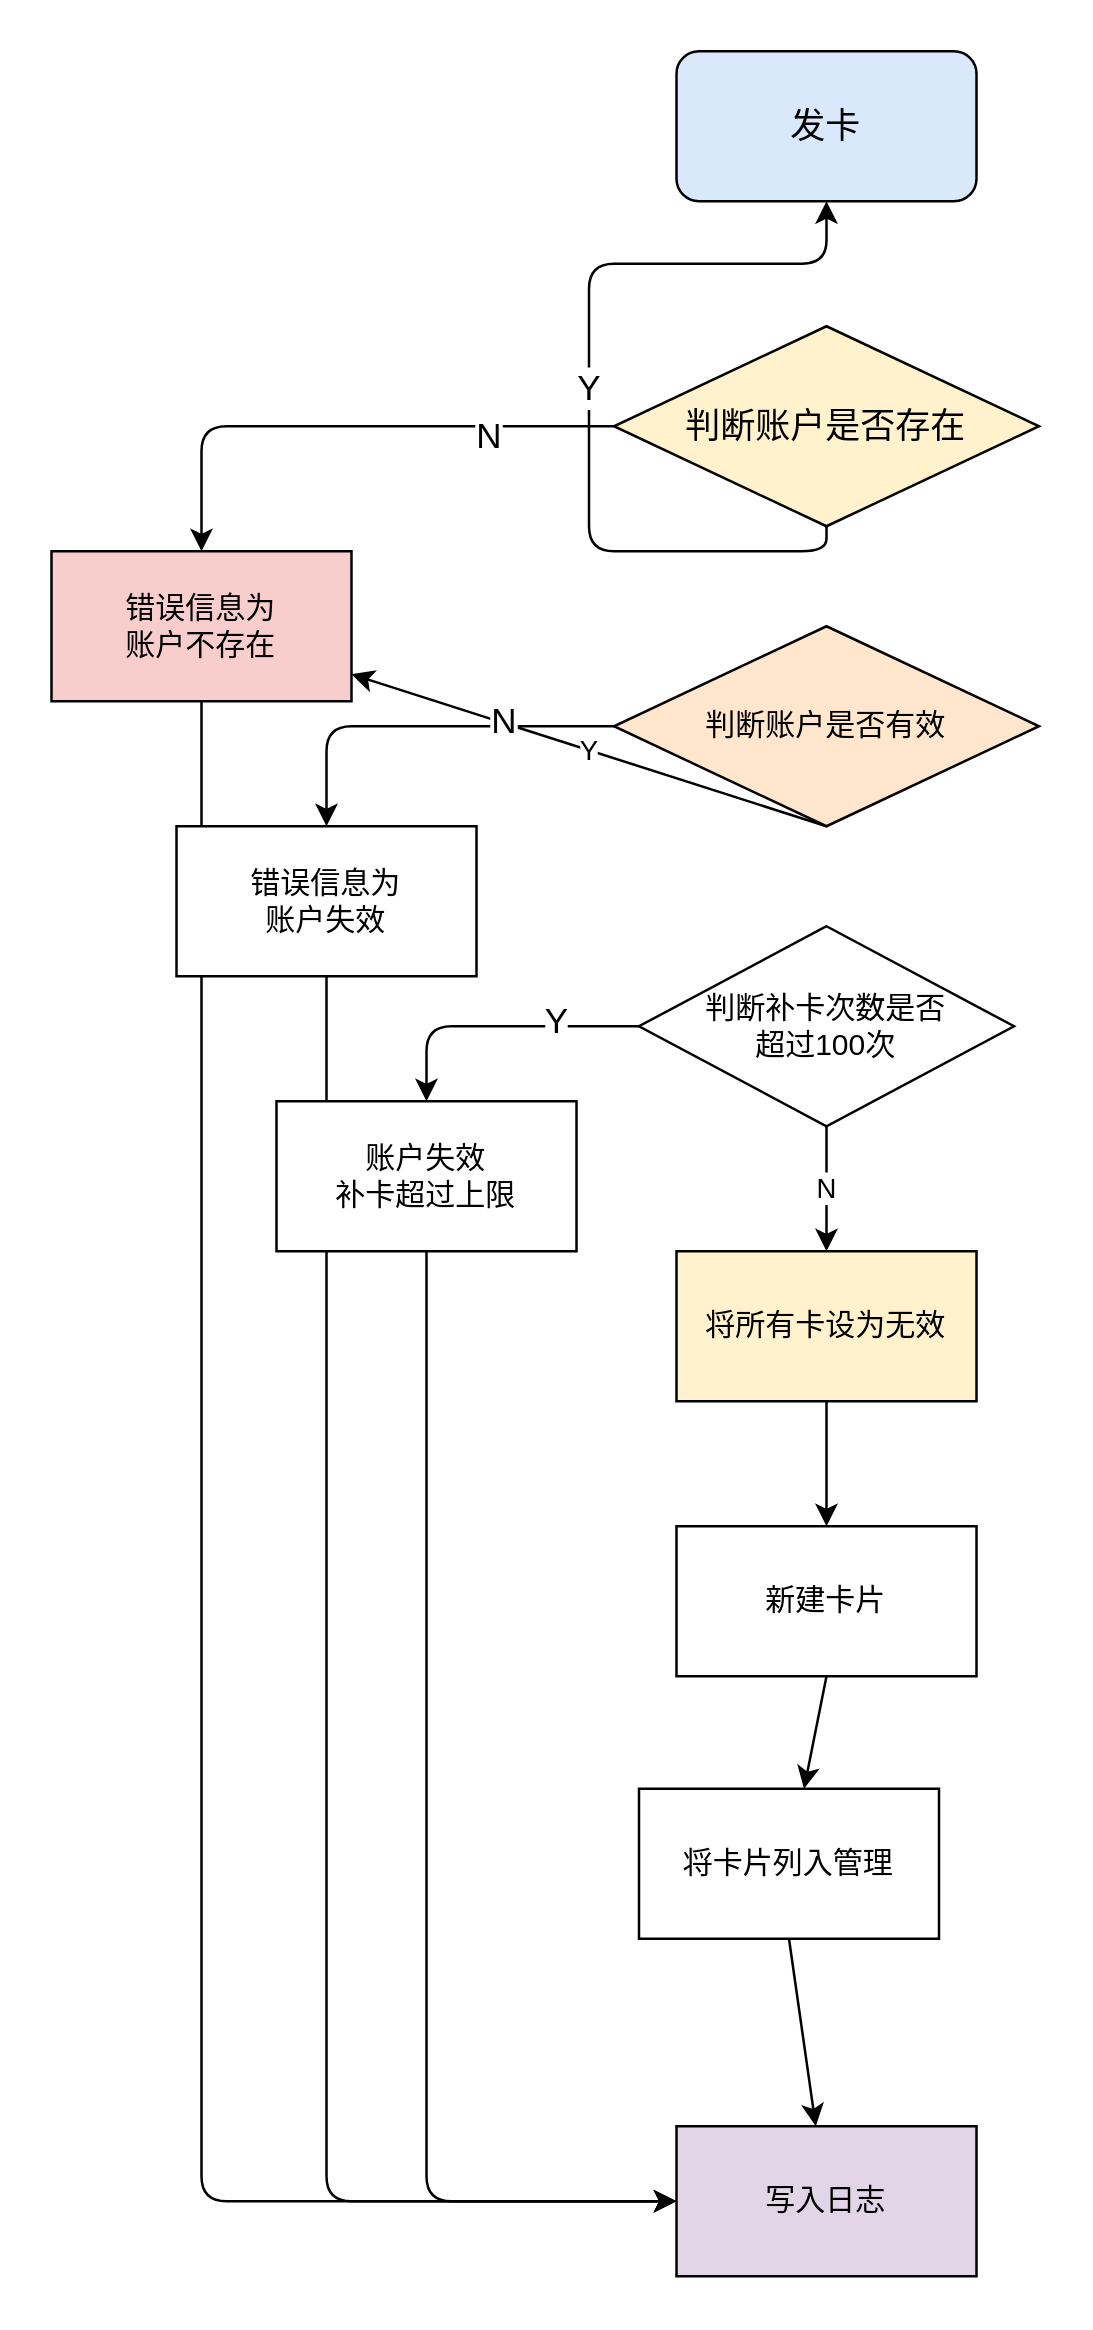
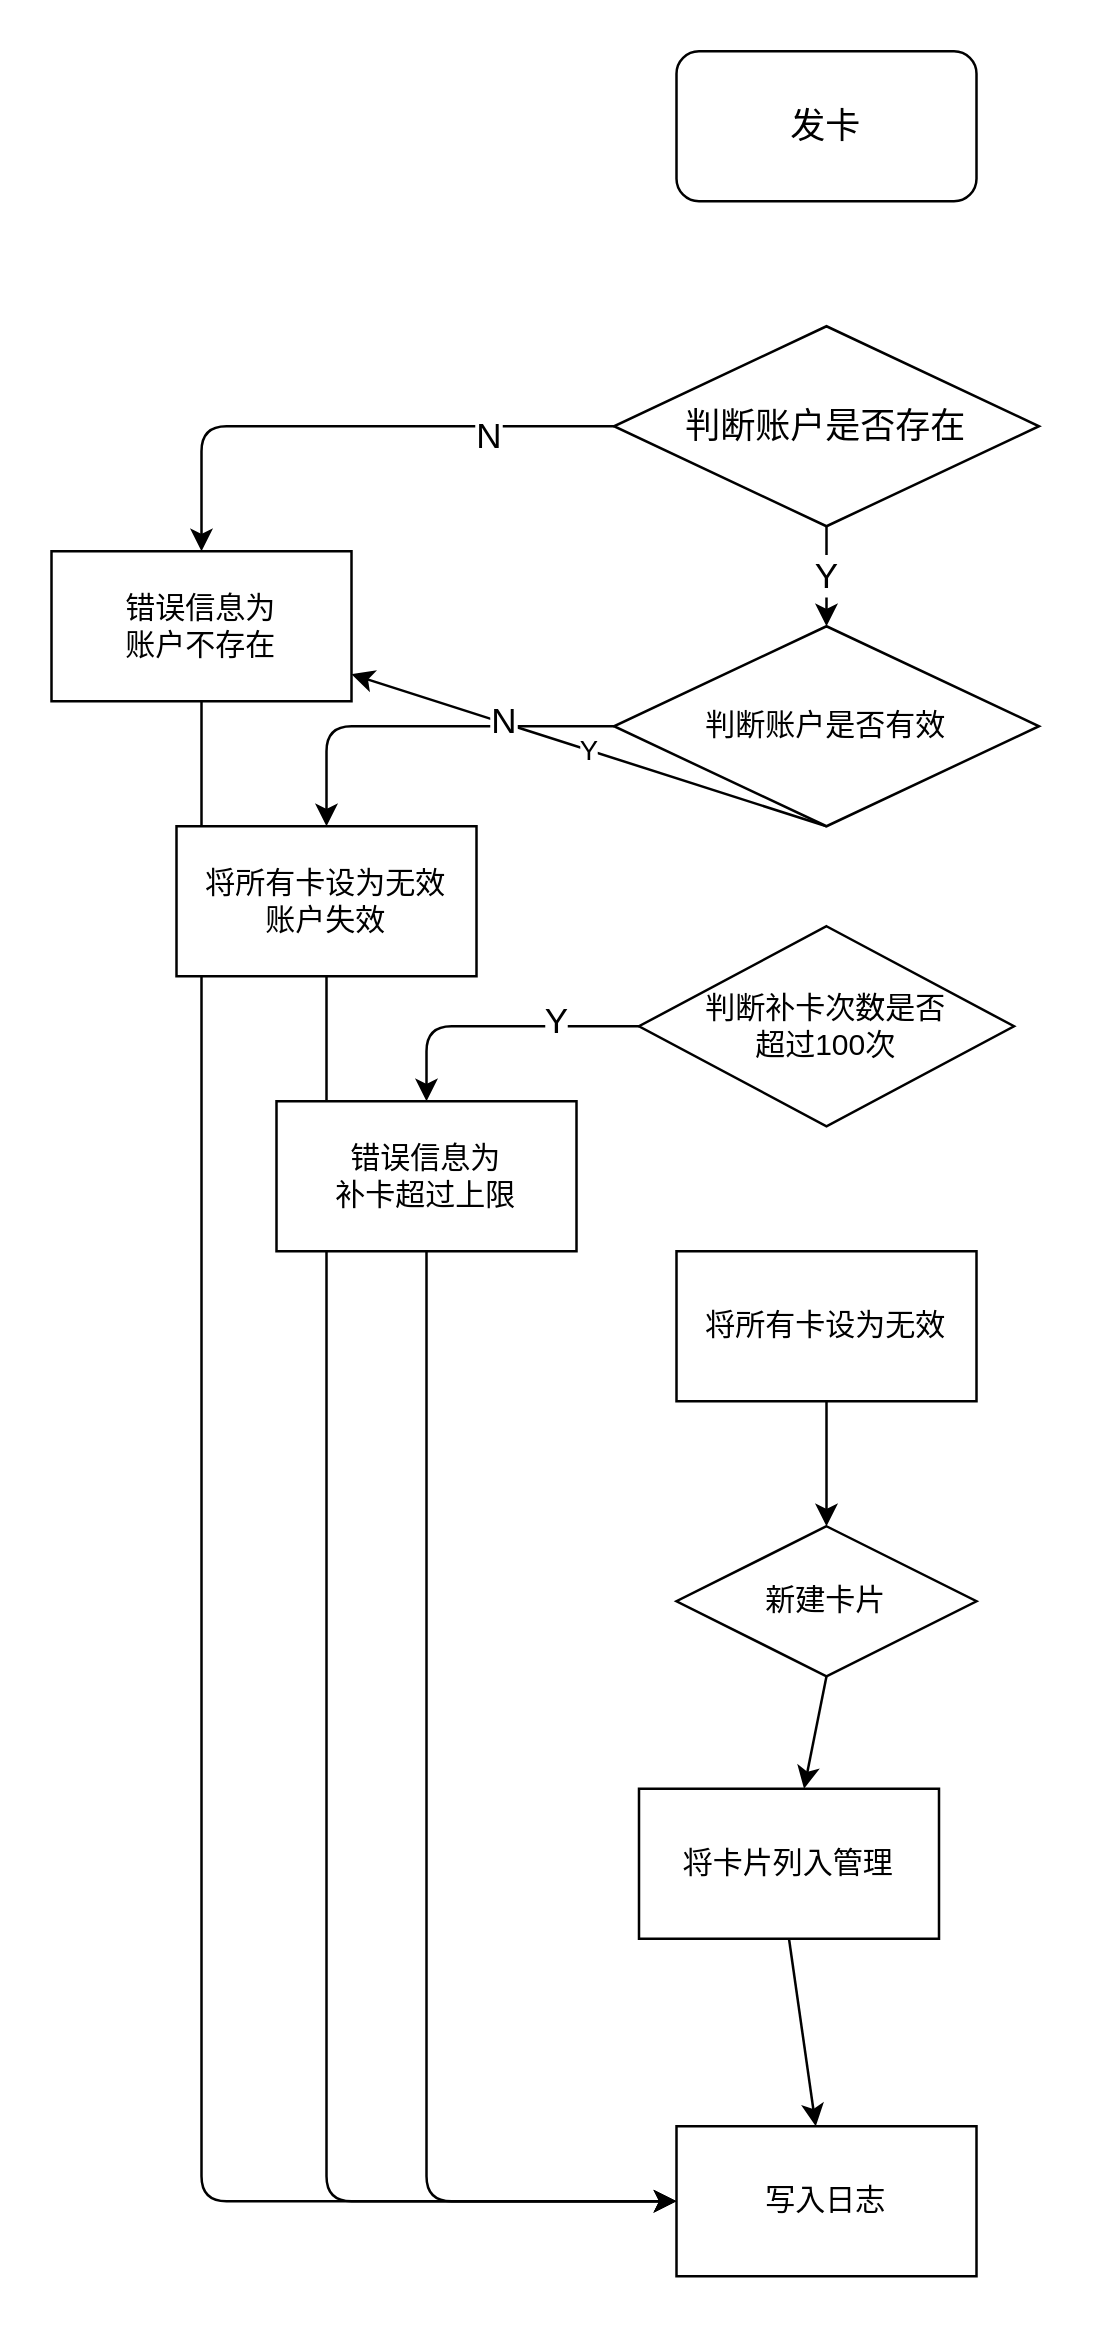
- <mxCell id="2" value="发卡" style="rounded=1;whiteSpace=wrap;html=1;fontSize=14;fillColor=#dae8fc;" parent="1" vertex="1"><mxGeometry x="270" y="20" width="120" height="60" as="geometry" /></mxCell>
+ <mxCell id="2" value="发卡" style="rounded=1;whiteSpace=wrap;html=1;fontSize=14;" parent="1" vertex="1"><mxGeometry x="270" y="20" width="120" height="60" as="geometry" /></mxCell>
- <mxCell id="5" value="Y" style="edgeStyle=orthogonalEdgeStyle;html=1;exitX=0.5;exitY=1;exitDx=0;exitDy=0;fontSize=14;" edge="1" parent="1" source="6" target="2"><mxGeometry relative="1" as="geometry" /></mxCell>
+ <mxCell id="5" value="Y" style="edgeStyle=orthogonalEdgeStyle;html=1;exitX=0.5;exitY=1;exitDx=0;exitDy=0;fontSize=14;" edge="1" parent="1" source="6" target="10"><mxGeometry relative="1" as="geometry" /></mxCell>
- <mxCell id="6" value="判断账户是否存在" style="rhombus;whiteSpace=wrap;html=1;fontSize=14;fillColor=#fff2cc;" parent="1" vertex="1"><mxGeometry x="245" y="130" width="170" height="80" as="geometry" /></mxCell>
+ <mxCell id="6" value="判断账户是否存在" style="rhombus;whiteSpace=wrap;html=1;fontSize=14;" parent="1" vertex="1"><mxGeometry x="245" y="130" width="170" height="80" as="geometry" /></mxCell>
- <mxCell id="23" value="错误信息为&lt;br&gt;账户不存在" style="rounded=0;whiteSpace=wrap;html=1;fillColor=#f8cecc;" vertex="1" parent="1"><mxGeometry x="20" y="220" width="120" height="60" as="geometry" /></mxCell>
+ <mxCell id="23" value="错误信息为&lt;br&gt;账户不存在" style="rounded=0;whiteSpace=wrap;html=1;" vertex="1" parent="1"><mxGeometry x="20" y="220" width="120" height="60" as="geometry" /></mxCell>
- <mxCell id="10" value="判断账户是否有效" style="rhombus;whiteSpace=wrap;html=1;fillColor=#ffe6cc;" vertex="1" parent="1"><mxGeometry x="245" y="250" width="170" height="80" as="geometry" /></mxCell>
+ <mxCell id="10" value="判断账户是否有效" style="rhombus;whiteSpace=wrap;html=1;" vertex="1" parent="1"><mxGeometry x="245" y="250" width="170" height="80" as="geometry" /></mxCell>
- <mxCell id="25" value="错误信息为&lt;br&gt;账户失效" style="rounded=0;whiteSpace=wrap;html=1;" vertex="1" parent="1"><mxGeometry y="330" width="120" height="60" as="geometry" x="70" /></mxCell>
+ <mxCell id="25" value="将所有卡设为无效&lt;br&gt;账户失效" style="rounded=0;whiteSpace=wrap;html=1;" vertex="1" parent="1"><mxGeometry y="330" width="120" height="60" as="geometry" x="70" /></mxCell>
- <mxCell id="11" value="N" style="edgeStyle=none;html=1;exitX=0.5;exitY=1;exitDx=0;exitDy=0;" edge="1" parent="1" source="14" target="16"><mxGeometry relative="1" as="geometry" /></mxCell>
- <mxCell id="27" value="账户失效&lt;br&gt;补卡超过上限" style="rounded=0;whiteSpace=wrap;html=1;" vertex="1" parent="1"><mxGeometry x="110" y="440" width="120" height="60" as="geometry" /></mxCell>
+ <mxCell id="27" value="错误信息为&lt;br&gt;补卡超过上限" style="rounded=0;whiteSpace=wrap;html=1;" vertex="1" parent="1"><mxGeometry x="110" y="440" width="120" height="60" as="geometry" /></mxCell>
- <mxCell id="16" value="将所有卡设为无效" style="rounded=0;whiteSpace=wrap;html=1;fillColor=#fff2cc;" vertex="1" parent="1"><mxGeometry x="270" y="500" width="120" height="60" as="geometry" /></mxCell>
+ <mxCell id="16" value="将所有卡设为无效" style="rounded=0;whiteSpace=wrap;html=1;" vertex="1" parent="1"><mxGeometry x="270" y="500" width="120" height="60" as="geometry" /></mxCell>
- <mxCell id="18" value="新建卡片" style="rounded=0;whiteSpace=wrap;html=1;" vertex="1" parent="1"><mxGeometry x="270" y="610" width="120" height="60" as="geometry" /></mxCell>
+ <mxCell id="18" value="新建卡片" style="rhombus;whiteSpace=wrap;html=1;" vertex="1" parent="1"><mxGeometry x="270" y="610" width="120" height="60" as="geometry" /></mxCell>
- <mxCell id="21" value="写入日志" style="rounded=0;whiteSpace=wrap;html=1;fillColor=#e1d5e7;" vertex="1" parent="1"><mxGeometry x="270" y="850" width="120" height="60" as="geometry" /></mxCell>
+ <mxCell id="21" value="写入日志" style="rounded=0;whiteSpace=wrap;html=1;" vertex="1" parent="1"><mxGeometry x="270" y="850" width="120" height="60" as="geometry" /></mxCell>
